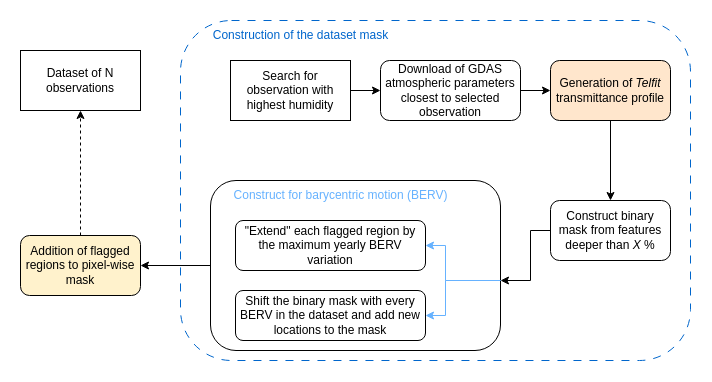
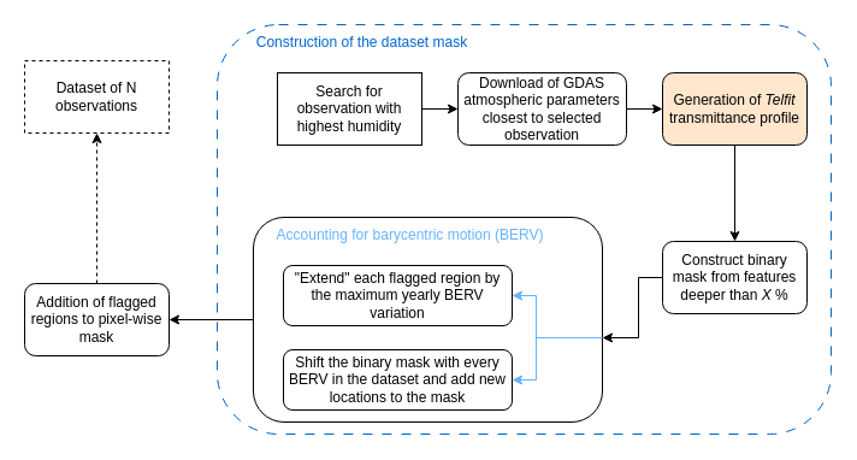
- <mxCell id="3" value="Dataset of N observations" style="whiteSpace=wrap;html=1;" vertex="1" parent="1"><mxGeometry x="20" y="50" width="120" height="60" as="geometry" /></mxCell>
+ <mxCell id="3" value="Dataset of N observations" style="whiteSpace=wrap;html=1;dashed=1;" vertex="1" parent="1"><mxGeometry x="20" y="50" width="120" height="60" as="geometry" /></mxCell>
- <mxCell id="19" value="&lt;span style=&quot;color: rgb(102, 178, 255);&quot;&gt;Construct for barycentric motion (BERV)&lt;/span&gt;" style="text;html=1;align=center;verticalAlign=middle;resizable=0;points=[];autosize=1;strokeColor=none;fillColor=none;" vertex="1" parent="1"><mxGeometry x="220" y="180" width="240" height="30" as="geometry" /></mxCell>
+ <mxCell id="19" value="&lt;span style=&quot;color: rgb(102, 178, 255);&quot;&gt;Accounting for barycentric motion (BERV)&lt;/span&gt;" style="text;html=1;align=center;verticalAlign=middle;resizable=0;points=[];autosize=1;strokeColor=none;fillColor=none;" vertex="1" parent="1"><mxGeometry x="220" y="180" width="240" height="30" as="geometry" /></mxCell>
- <mxCell id="21" value="Addition of flagged regions to pixel-wise mask" style="rounded=1;whiteSpace=wrap;html=1;fillColor=#fff2cc;" vertex="1" parent="1"><mxGeometry x="20" y="235" width="120" height="60" as="geometry" /></mxCell>
+ <mxCell id="21" value="Addition of flagged regions to pixel-wise mask" style="rounded=1;whiteSpace=wrap;html=1;" vertex="1" parent="1"><mxGeometry x="20" y="235" width="120" height="60" as="geometry" /></mxCell>
